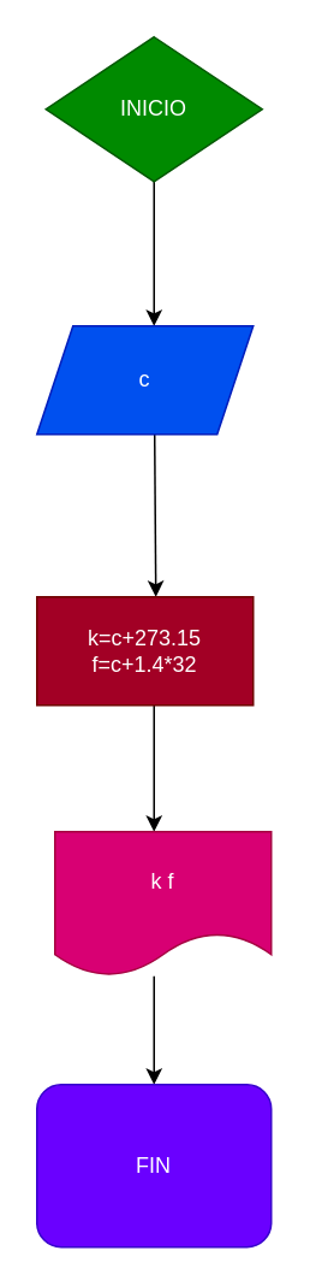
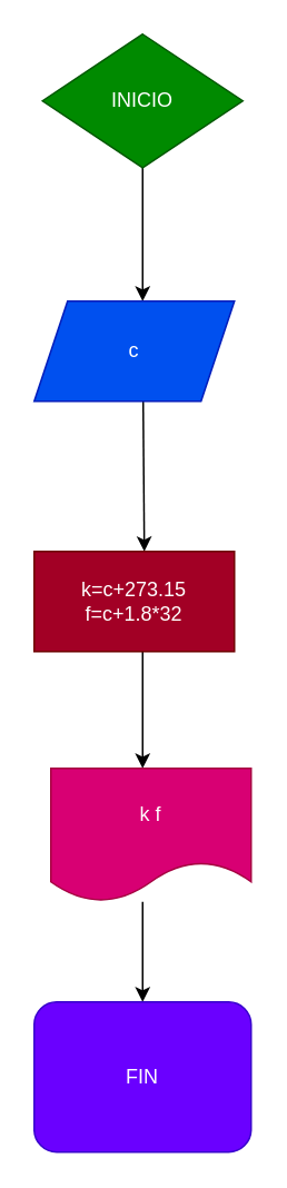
- <mxCell id="8" value="k=c+273.15&lt;br&gt;f=c+1.4*32" style="rounded=0;whiteSpace=wrap;html=1;fillColor=#a20025;fontColor=#ffffff;strokeColor=#6F0000;" vertex="1" parent="1"><mxGeometry x="20" y="330" width="120" height="60" as="geometry" /></mxCell>
+ <mxCell id="8" value="k=c+273.15&lt;br&gt;f=c+1.8*32" style="rounded=0;whiteSpace=wrap;html=1;fillColor=#a20025;fontColor=#ffffff;strokeColor=#6F0000;" vertex="1" parent="1"><mxGeometry x="20" y="330" width="120" height="60" as="geometry" /></mxCell>
